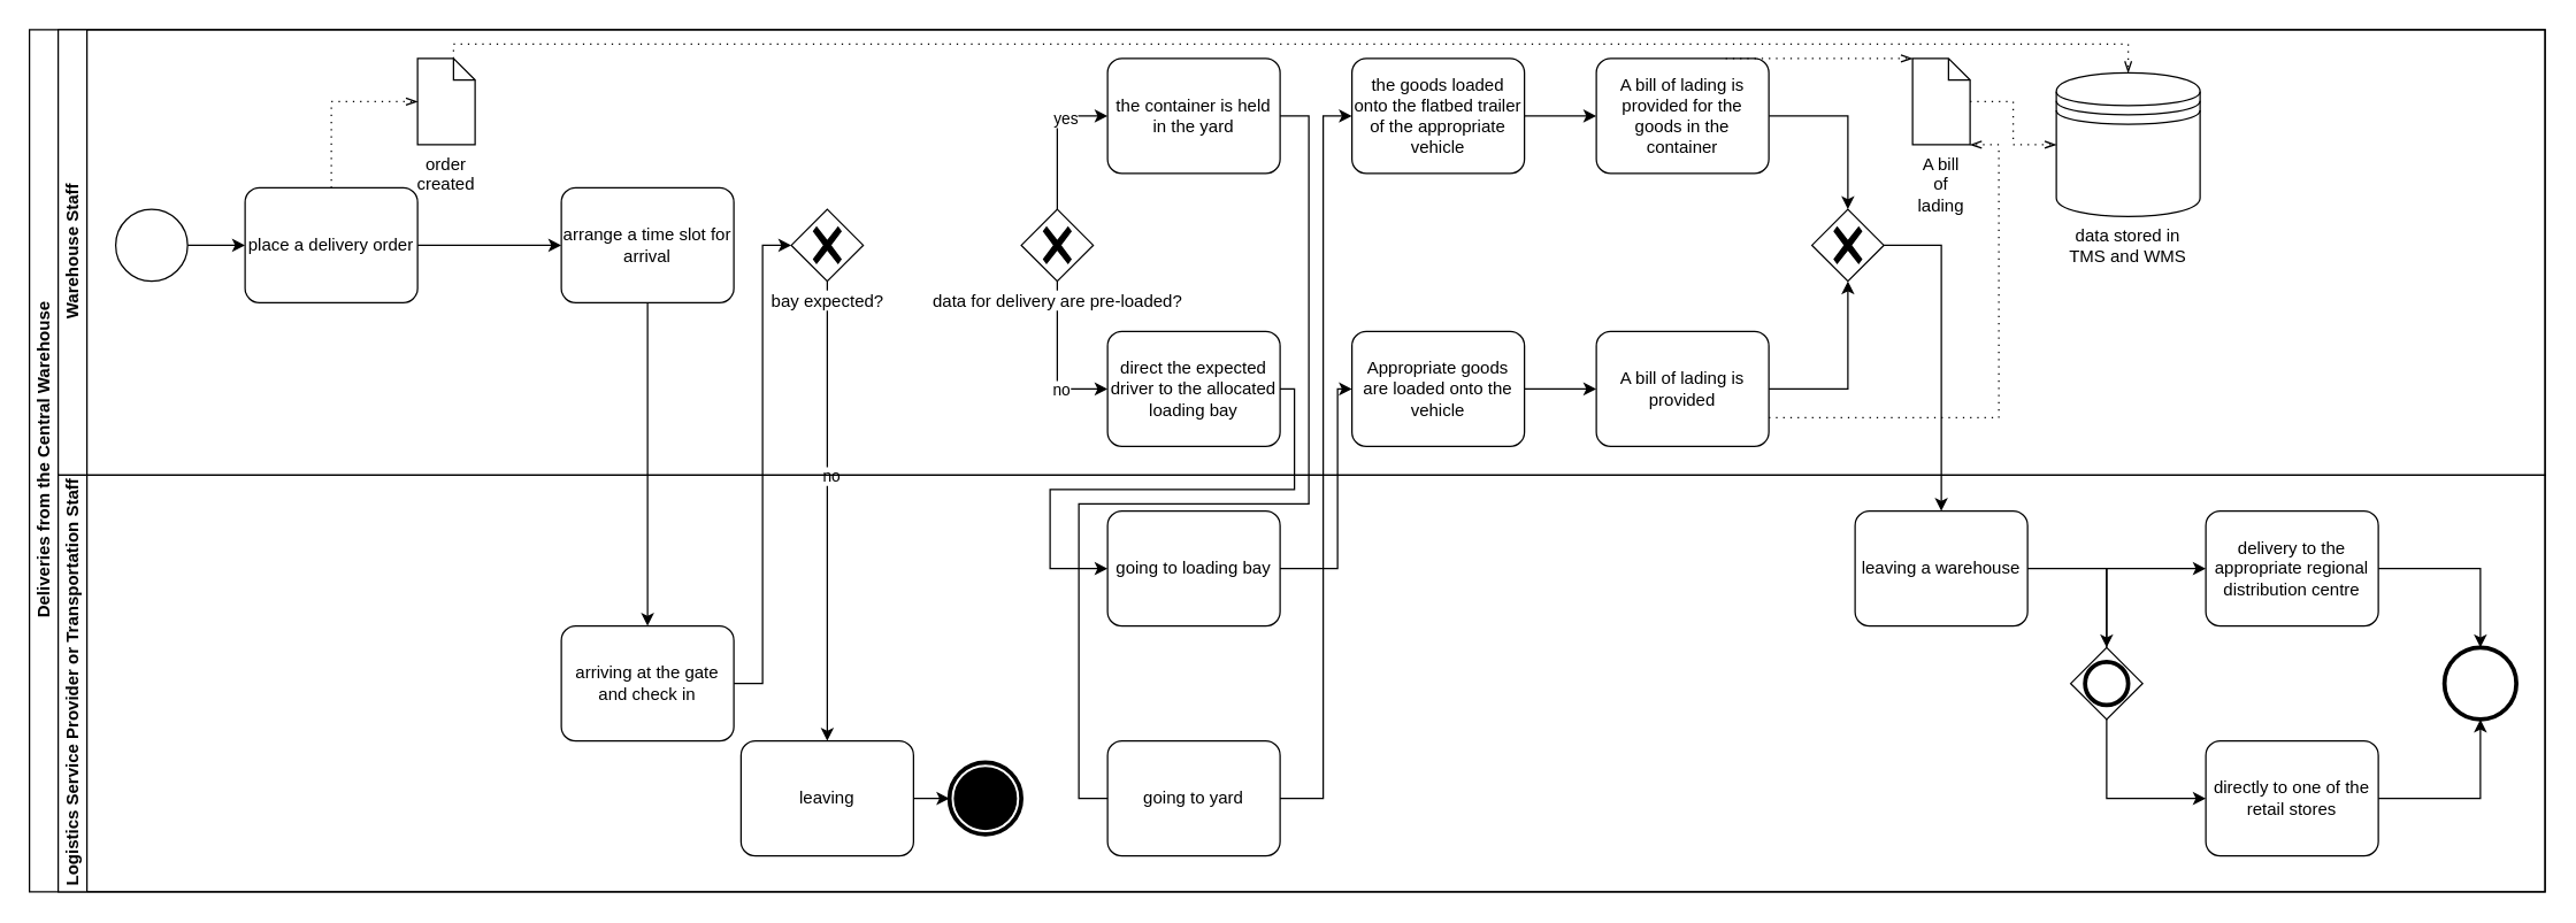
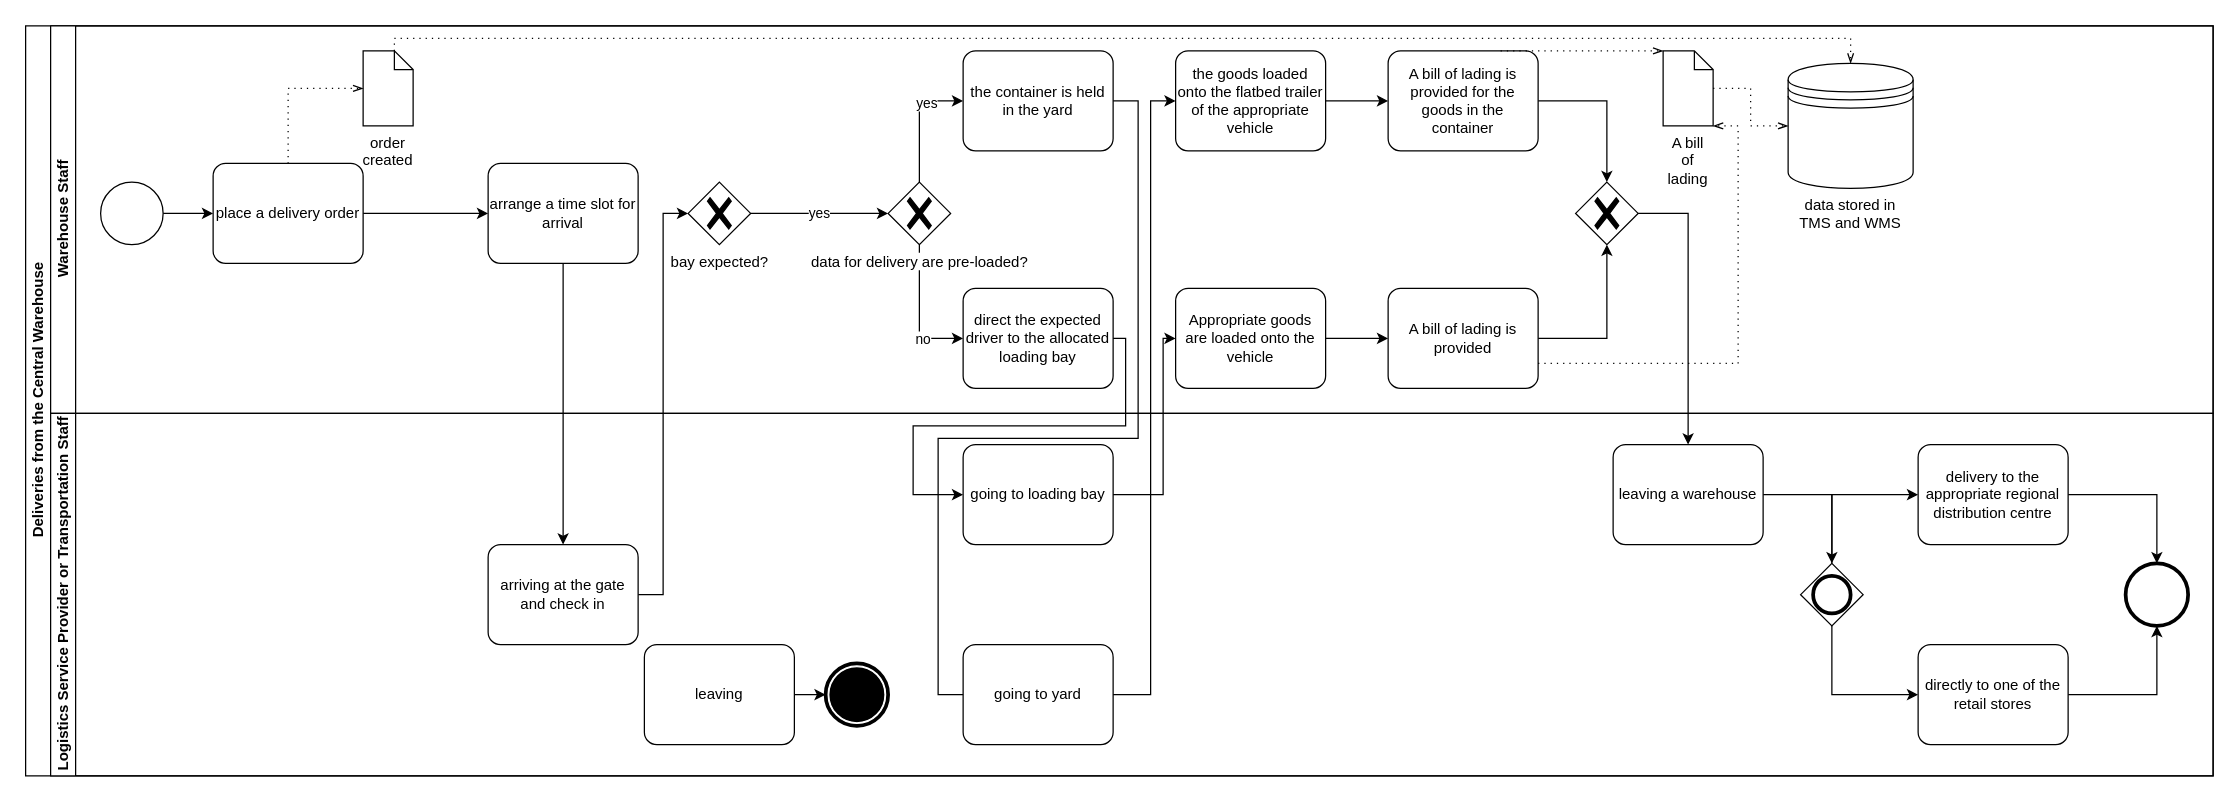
+ <mxCell id="15" value="yes" style="edgeStyle=orthogonalEdgeStyle;rounded=0;orthogonalLoop=1;jettySize=auto;html=1;" edge="1" parent="7" source="16" target="22"><mxGeometry relative="1" as="geometry"><mxPoint x="610" y="150" as="targetPoint" /></mxGeometry></mxCell>
- <mxCell id="4" style="edgeStyle=orthogonalEdgeStyle;rounded=0;orthogonalLoop=1;jettySize=auto;html=1;" edge="1" parent="2" source="16" target="42"><mxGeometry relative="1" as="geometry" /></mxCell>
- <mxCell id="5" value="no" style="edgeLabel;html=1;align=center;verticalAlign=middle;resizable=0;points=[];" vertex="1" connectable="0" parent="4"><mxGeometry x="-0.158" y="2" relative="1" as="geometry"><mxPoint as="offset" /></mxGeometry></mxCell>
